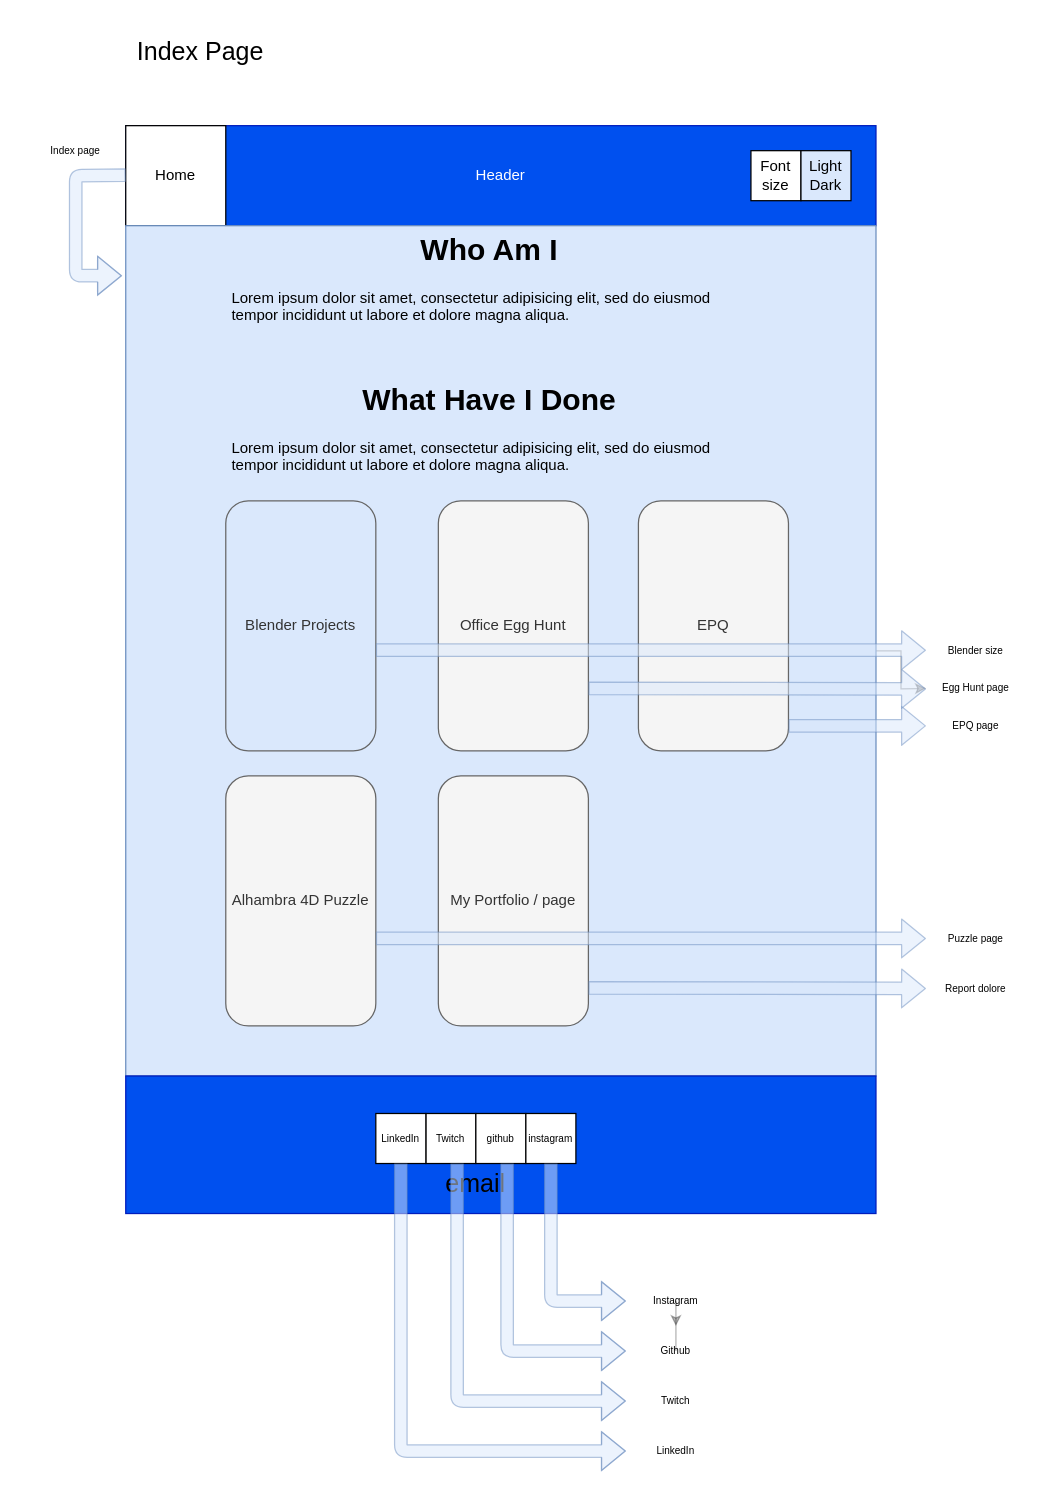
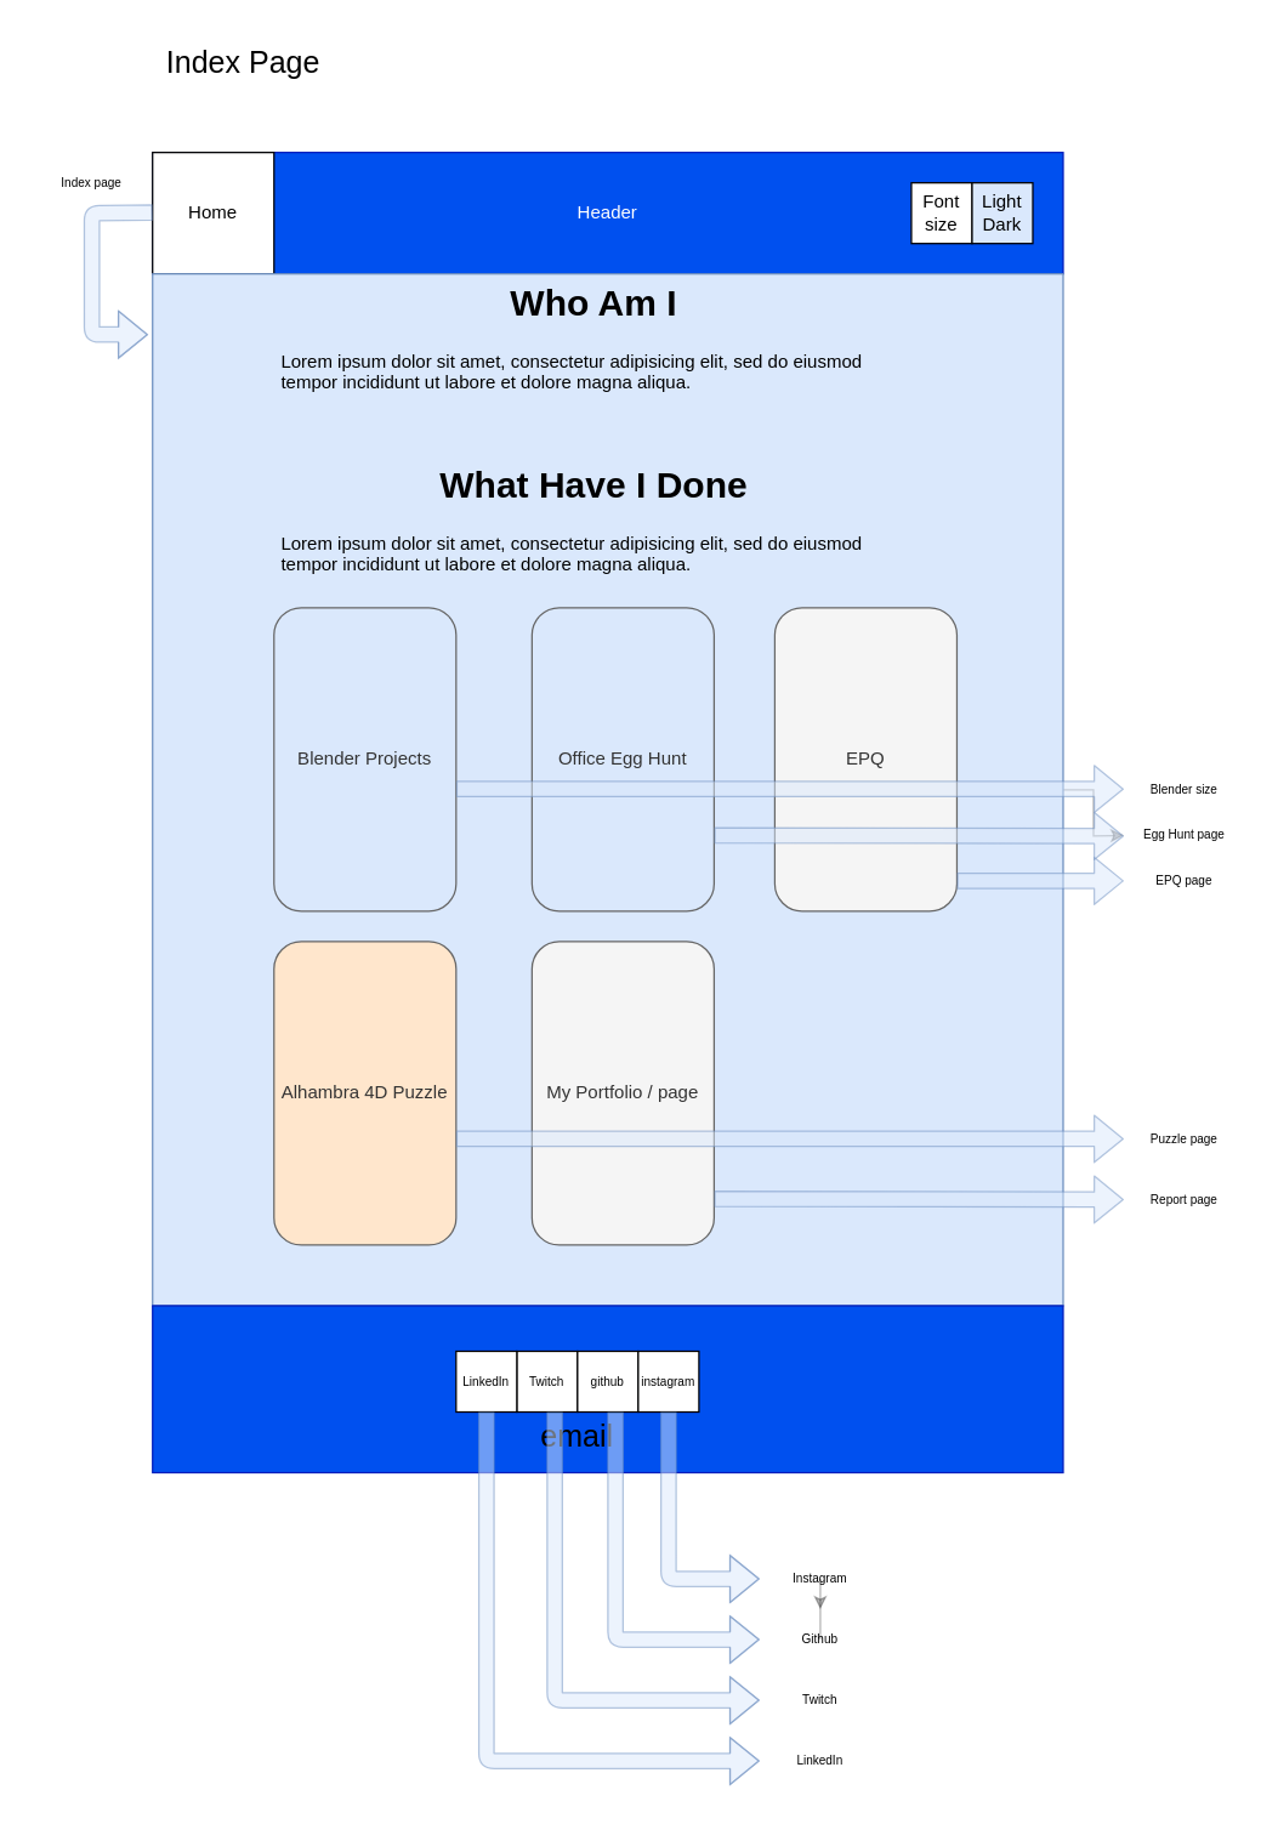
- <mxCell id="20" value="Office Egg Hunt" style="rounded=1;whiteSpace=wrap;html=1;fillColor=#f5f5f5;strokeColor=#666666;fontColor=#333333;" vertex="1" parent="1"><mxGeometry x="350" y="400" width="120" height="200" as="geometry" /></mxCell>
+ <mxCell id="20" value="Office Egg Hunt" style="rounded=1;whiteSpace=wrap;html=1;fillColor=#dae8fc;strokeColor=#666666;fontColor=#333333;" vertex="1" parent="1"><mxGeometry x="350" y="400" width="120" height="200" as="geometry" /></mxCell>
- <mxCell id="11" value="Alhambra 4D Puzzle" style="rounded=1;whiteSpace=wrap;html=1;fillColor=#f5f5f5;strokeColor=#666666;fontColor=#333333;" vertex="1" parent="1"><mxGeometry x="180" y="620" width="120" height="200" as="geometry" /></mxCell>
+ <mxCell id="11" value="Alhambra 4D Puzzle" style="rounded=1;whiteSpace=wrap;html=1;fillColor=#ffe6cc;strokeColor=#666666;fontColor=#333333;" vertex="1" parent="1"><mxGeometry x="180" y="620" width="120" height="200" as="geometry" /></mxCell>
- <mxCell id="40" value="Report dolore" style="text;html=1;strokeColor=none;fillColor=none;align=center;verticalAlign=middle;whiteSpace=wrap;rounded=0;fontSize=8;" vertex="1" parent="1"><mxGeometry x="740" y="770" width="80" height="40" as="geometry" /></mxCell>
+ <mxCell id="40" value="Report page" style="text;html=1;strokeColor=none;fillColor=none;align=center;verticalAlign=middle;whiteSpace=wrap;rounded=0;fontSize=8;" vertex="1" parent="1"><mxGeometry x="740" y="770" width="80" height="40" as="geometry" /></mxCell>
